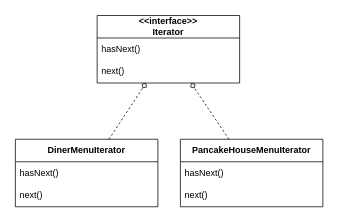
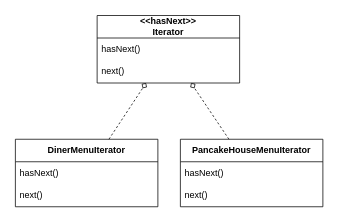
- <mxCell id="2" value="&amp;lt;&amp;lt;interface&amp;gt;&amp;gt;&lt;br&gt;Iterator" style="swimlane;fontStyle=1;childLayout=stackLayout;horizontal=1;startSize=30;horizontalStack=0;resizeParent=1;resizeParentMax=0;resizeLast=0;collapsible=1;marginBottom=0;whiteSpace=wrap;html=1;" parent="1" vertex="1"><mxGeometry x="129" y="20" width="190" height="90" as="geometry" /></mxCell>
+ <mxCell id="2" value="&amp;lt;&amp;lt;hasNext&amp;gt;&amp;gt;&lt;br&gt;Iterator" style="swimlane;fontStyle=1;childLayout=stackLayout;horizontal=1;startSize=30;horizontalStack=0;resizeParent=1;resizeParentMax=0;resizeLast=0;collapsible=1;marginBottom=0;whiteSpace=wrap;html=1;" parent="1" vertex="1"><mxGeometry x="129" y="20" width="190" height="90" as="geometry" /></mxCell>
